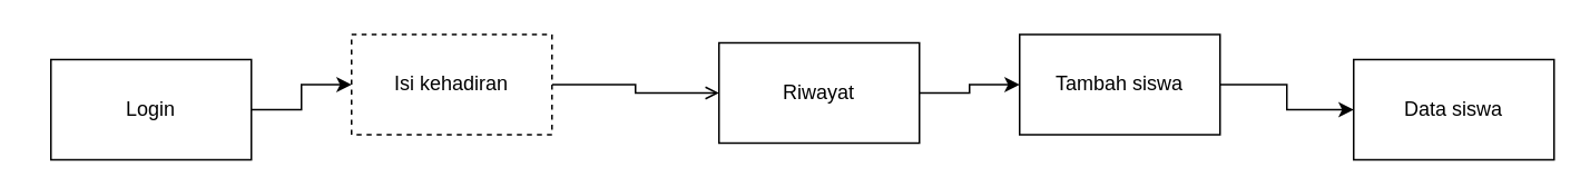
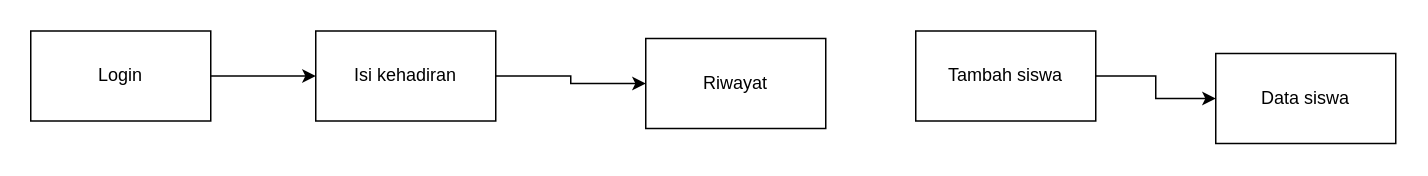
- <mxCell id="5" value="Isi kehadiran" style="rounded=0;whiteSpace=wrap;html=1;dashed=1;" vertex="1" parent="1"><mxGeometry x="210" y="20" width="120" height="60" as="geometry" /></mxCell>
+ <mxCell id="5" value="Isi kehadiran" style="rounded=0;whiteSpace=wrap;html=1;" vertex="1" parent="1"><mxGeometry x="210" y="20" width="120" height="60" as="geometry" /></mxCell>
- <mxCell id="4" value="" style="edgeStyle=orthogonalEdgeStyle;rounded=0;orthogonalLoop=1;jettySize=auto;html=1;endArrow=open;" edge="1" parent="1" source="5" target="7"><mxGeometry relative="1" as="geometry" /></mxCell>
+ <mxCell id="4" value="" style="edgeStyle=orthogonalEdgeStyle;rounded=0;orthogonalLoop=1;jettySize=auto;html=1;" edge="1" parent="1" source="5" target="7"><mxGeometry relative="1" as="geometry" /></mxCell>
- <mxCell id="6" value="" style="edgeStyle=orthogonalEdgeStyle;rounded=0;orthogonalLoop=1;jettySize=auto;html=1;" edge="1" parent="1" source="7" target="9"><mxGeometry relative="1" as="geometry" /></mxCell>
- <mxCell id="3" value="Login" style="rounded=0;whiteSpace=wrap;html=1;" vertex="1" parent="1"><mxGeometry x="30" y="35" width="120" height="60" as="geometry" /></mxCell>
+ <mxCell id="3" value="Login" style="rounded=0;whiteSpace=wrap;html=1;" vertex="1" parent="1"><mxGeometry x="20" y="20" width="120" height="60" as="geometry" /></mxCell>
